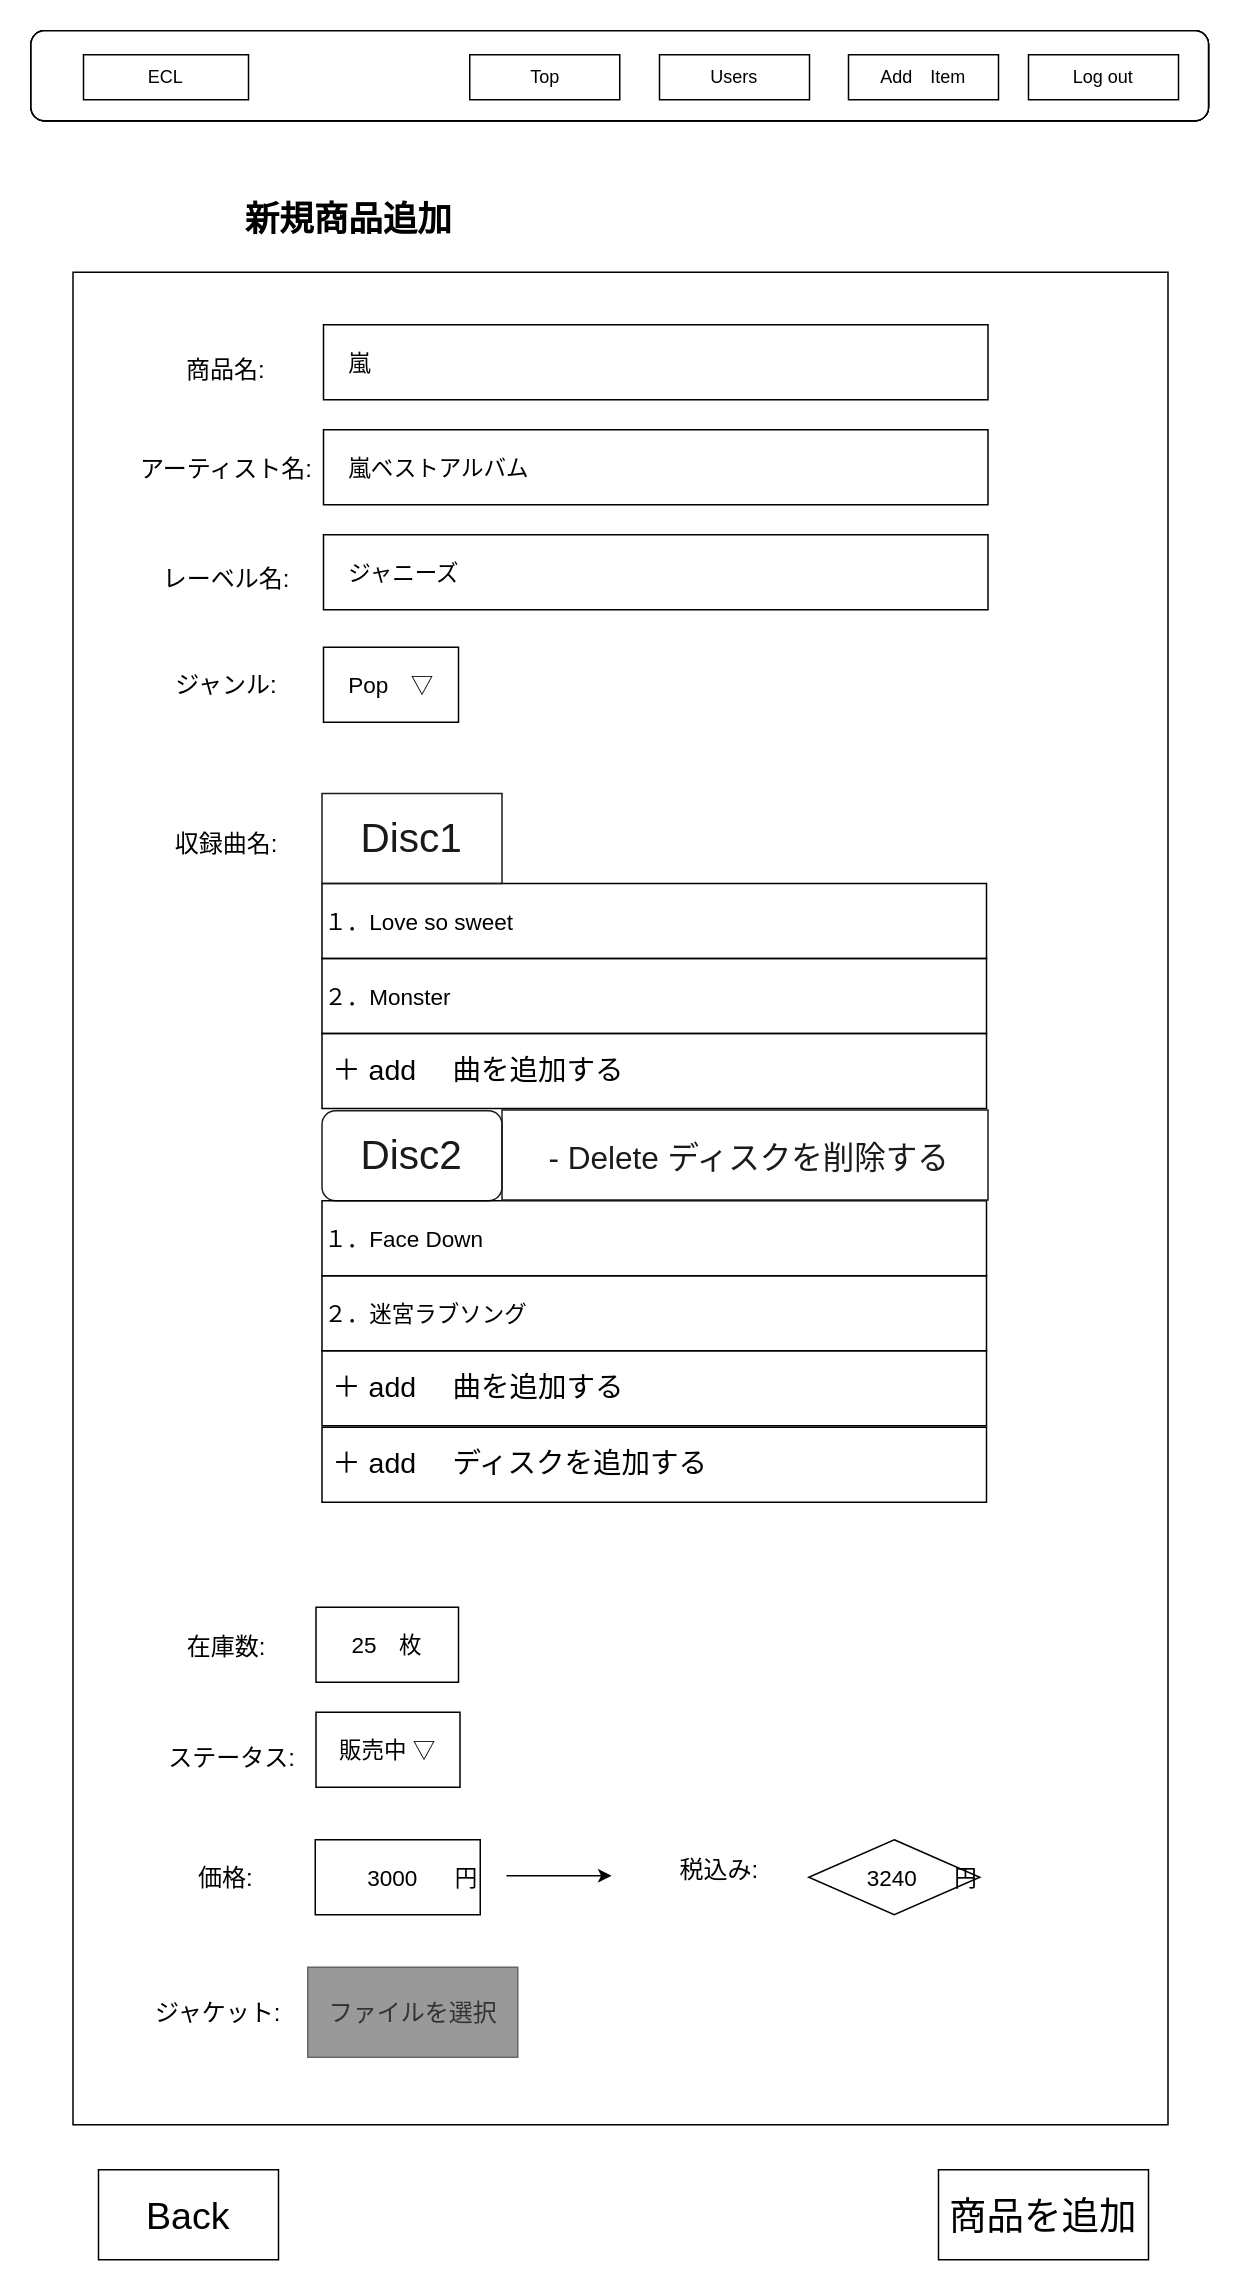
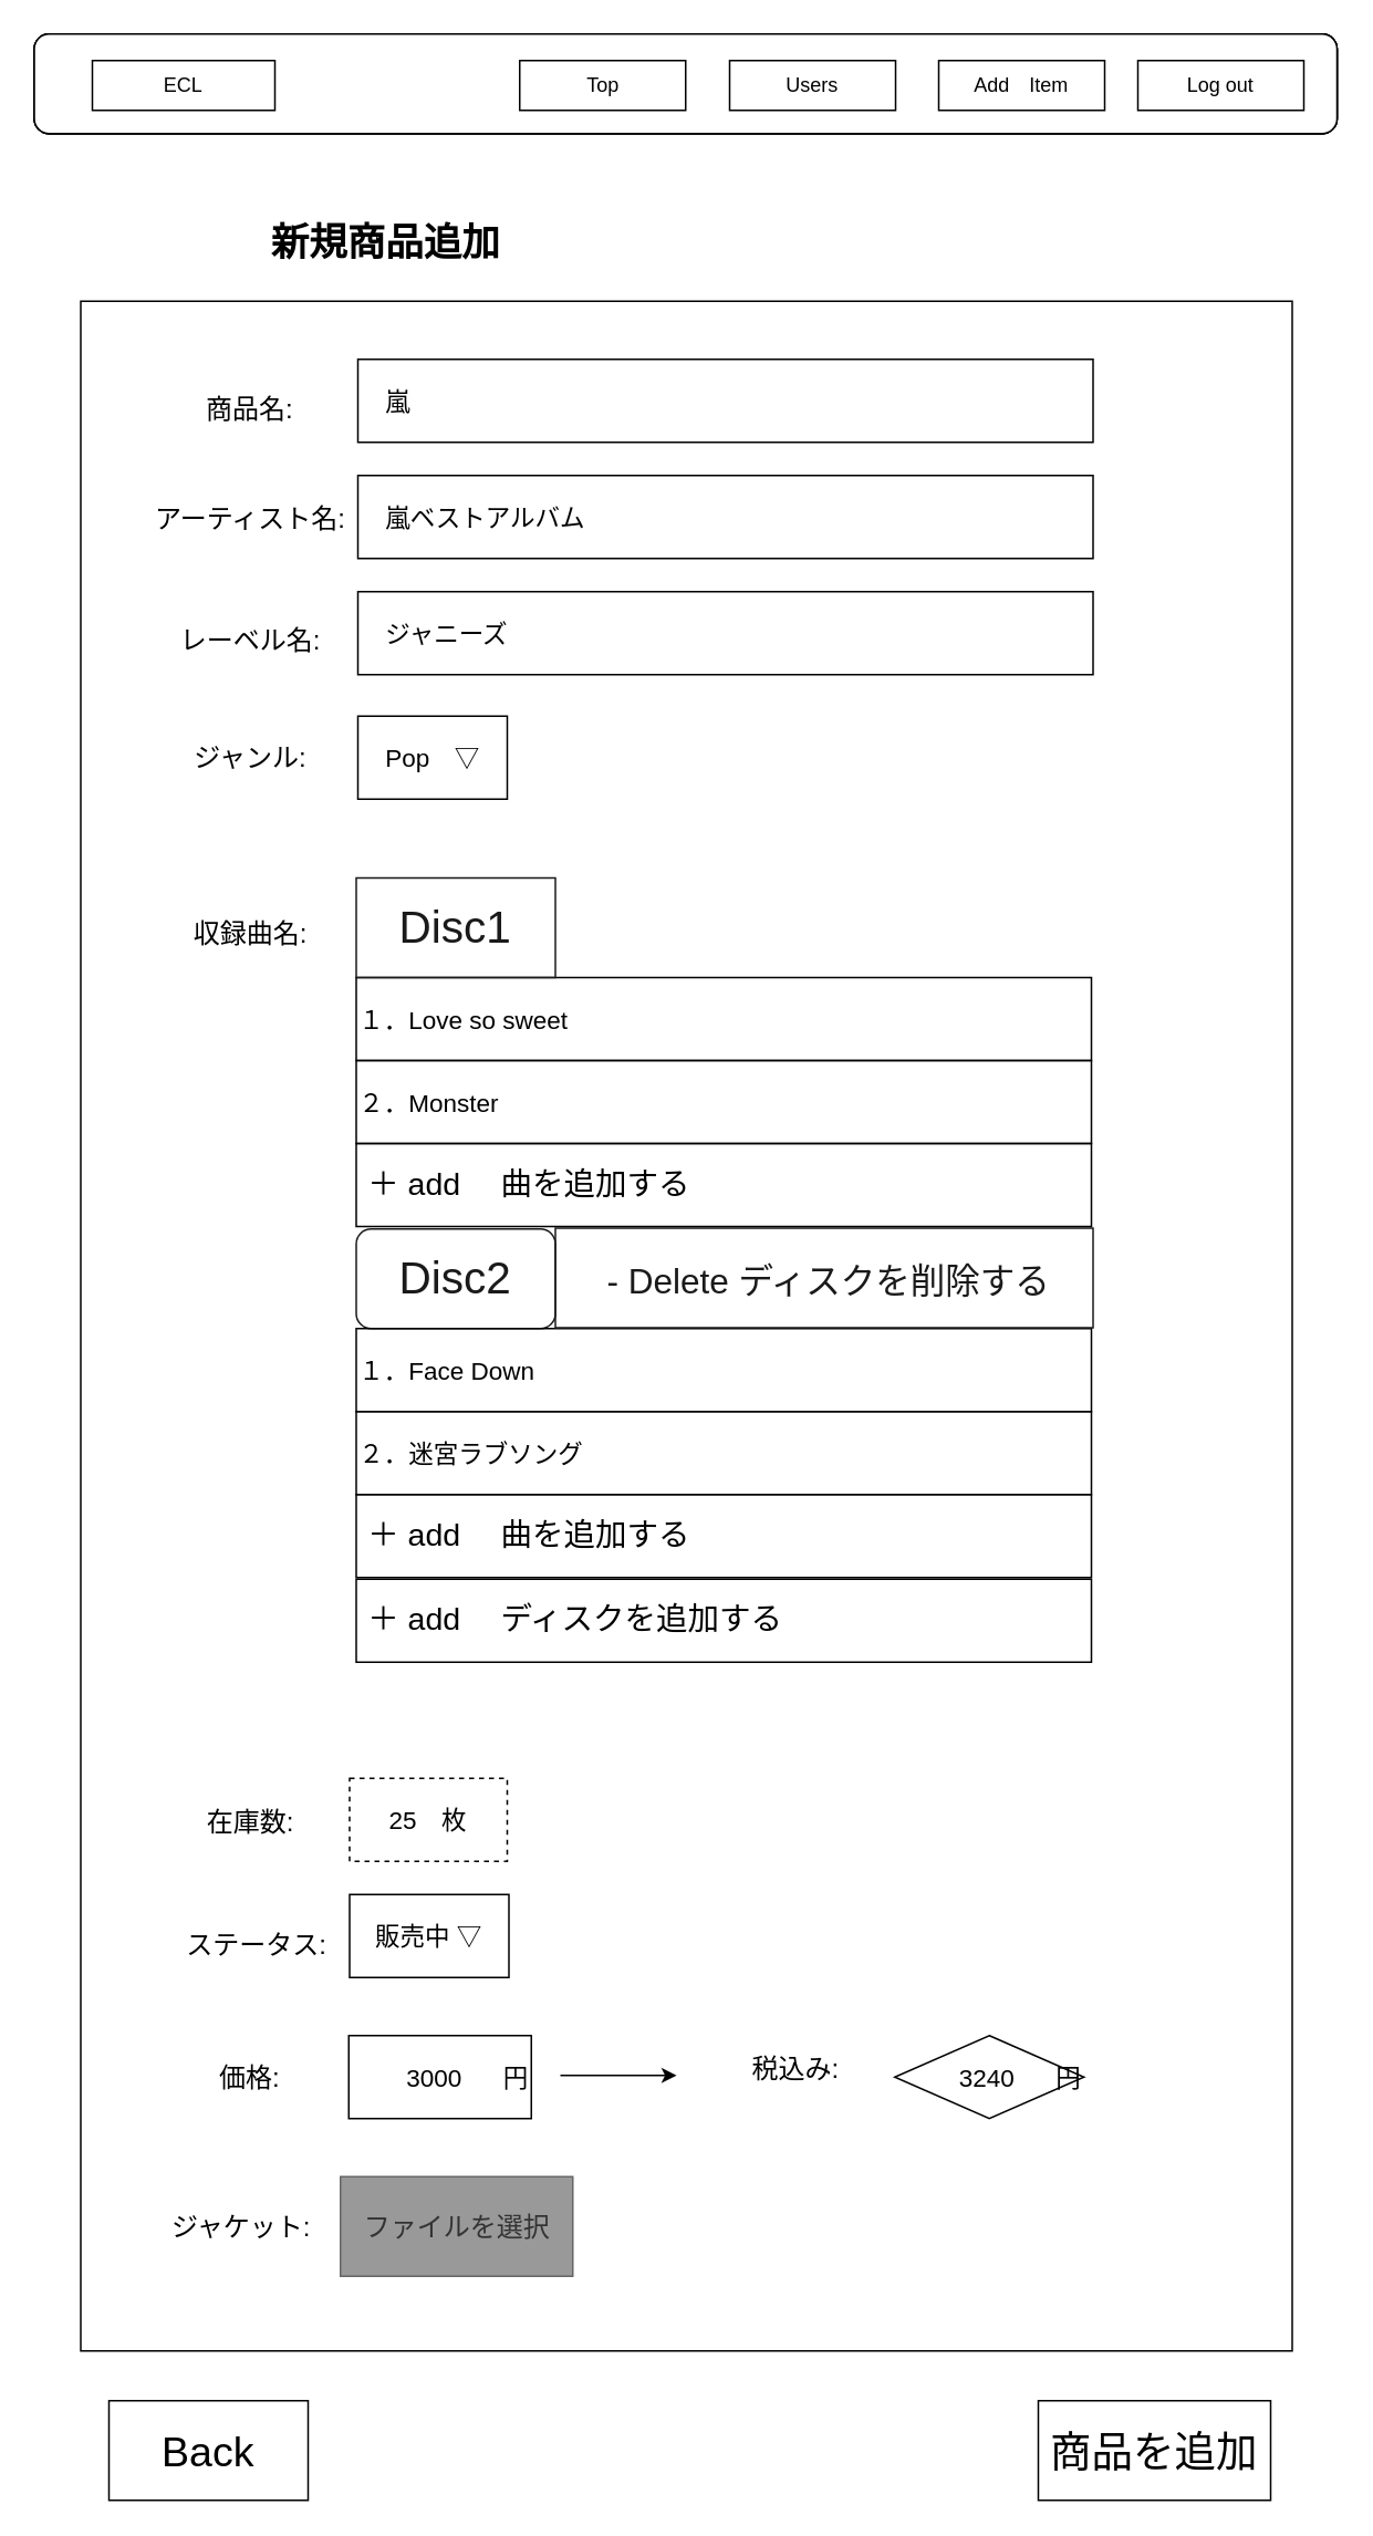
- <mxCell id="42" value="25　枚" style="rounded=0;whiteSpace=wrap;html=1;strokeColor=#000000;fillColor=none;fontSize=15;" parent="1" vertex="1"><mxGeometry x="210" y="1071" width="95" height="50" as="geometry" /></mxCell>
+ <mxCell id="42" value="25　枚" style="rounded=0;whiteSpace=wrap;html=1;strokeColor=#000000;fillColor=none;fontSize=15;dashed=1;" parent="1" vertex="1"><mxGeometry x="210" y="1071" width="95" height="50" as="geometry" /></mxCell>
